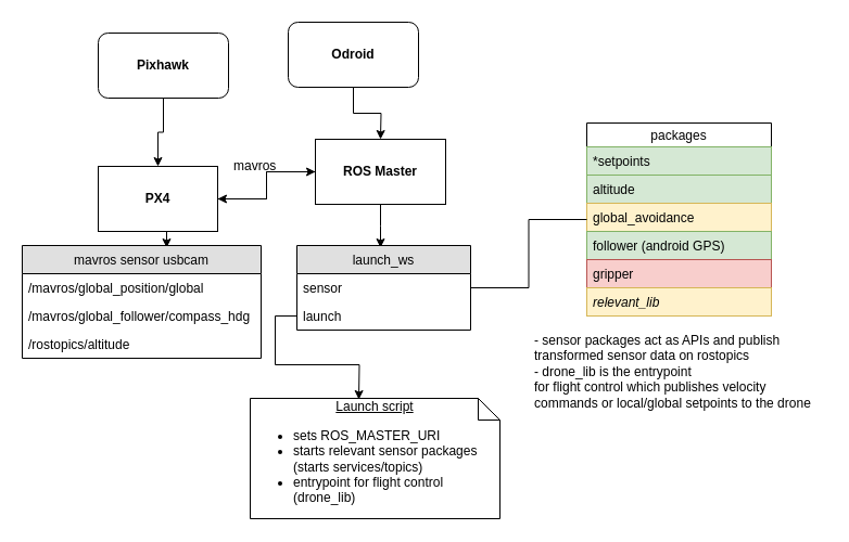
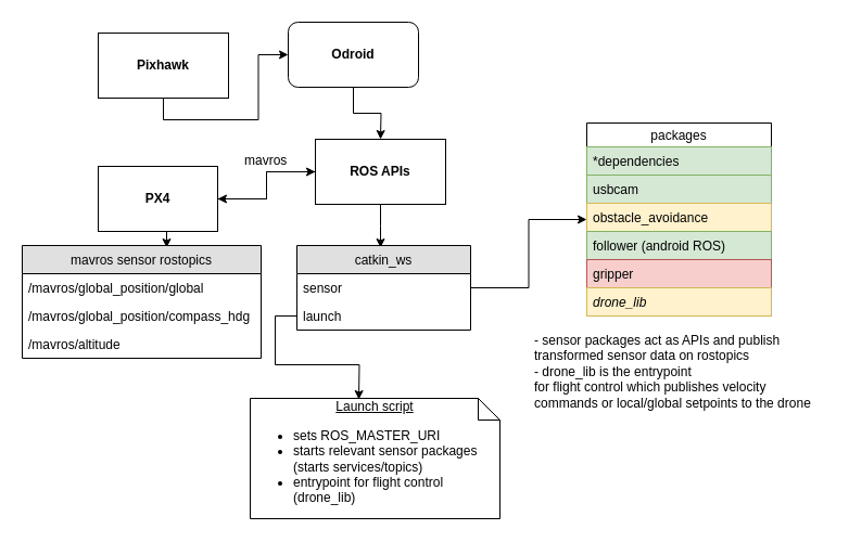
- <mxCell id="3" value="&lt;b&gt;Pixhawk&lt;/b&gt;" style="rounded=1;whiteSpace=wrap;html=1;" parent="1" vertex="1"><mxGeometry x="90" y="30" width="120" height="60" as="geometry" /></mxCell>
+ <mxCell id="3" value="&lt;b&gt;Pixhawk&lt;/b&gt;" style="whiteSpace=wrap;html=1;rounded=0;" parent="1" vertex="1"><mxGeometry x="90" y="30" width="120" height="60" as="geometry" /></mxCell>
- <mxCell id="2" style="edgeStyle=orthogonalEdgeStyle;rounded=0;orthogonalLoop=1;jettySize=auto;html=1;exitX=0.5;exitY=1;exitDx=0;exitDy=0;entryX=0.5;entryY=0;entryDx=0;entryDy=0;" parent="1" source="3" target="11" edge="1"><mxGeometry relative="1" as="geometry" /></mxCell>
+ <mxCell id="2" style="edgeStyle=orthogonalEdgeStyle;rounded=0;orthogonalLoop=1;jettySize=auto;html=1;exitX=0.5;exitY=1;exitDx=0;exitDy=0;" parent="1" source="3" target="5" edge="1"><mxGeometry relative="1" as="geometry" /></mxCell>
- <mxCell id="22" value="*setpoints" style="text;strokeColor=#82b366;fillColor=#d5e8d4;spacingLeft=4;spacingRight=4;overflow=hidden;rotatable=0;points=[[0,0.5],[1,0.5]];portConstraint=eastwest;fontSize=12;" parent="21" vertex="1"><mxGeometry y="22" width="170" height="26" as="geometry" /></mxCell>
+ <mxCell id="22" value="*dependencies" style="text;strokeColor=#82b366;fillColor=#d5e8d4;spacingLeft=4;spacingRight=4;overflow=hidden;rotatable=0;points=[[0,0.5],[1,0.5]];portConstraint=eastwest;fontSize=12;" parent="21" vertex="1"><mxGeometry y="22" width="170" height="26" as="geometry" /></mxCell>
- <mxCell id="12" value="mavros" style="text;html=1;resizable=0;points=[];autosize=1;align=left;verticalAlign=top;spacingTop=-4;" parent="1" vertex="1"><mxGeometry x="213" y="143" width="50" height="20" as="geometry" /></mxCell>
+ <mxCell id="12" value="mavros" style="text;html=1;resizable=0;points=[];autosize=1;align=left;verticalAlign=top;spacingTop=-4;" parent="1" vertex="1"><mxGeometry x="223" y="138" width="50" height="20" as="geometry" /></mxCell>
- <mxCell id="8" value="&lt;b&gt;ROS Master&lt;/b&gt;" style="rounded=0;whiteSpace=wrap;html=1;" parent="1" vertex="1"><mxGeometry x="290" y="128" width="120" height="60" as="geometry" /></mxCell>
+ <mxCell id="8" value="&lt;b&gt;ROS APIs&lt;/b&gt;" style="rounded=0;whiteSpace=wrap;html=1;" parent="1" vertex="1"><mxGeometry x="290" y="128" width="120" height="60" as="geometry" /></mxCell>
- <mxCell id="23" value="altitude" style="text;strokeColor=#82b366;fillColor=#d5e8d4;spacingLeft=4;spacingRight=4;overflow=hidden;rotatable=0;points=[[0,0.5],[1,0.5]];portConstraint=eastwest;fontSize=12;" parent="21" vertex="1"><mxGeometry y="48" width="170" height="26" as="geometry" /></mxCell>
+ <mxCell id="23" value="usbcam" style="text;strokeColor=#82b366;fillColor=#d5e8d4;spacingLeft=4;spacingRight=4;overflow=hidden;rotatable=0;points=[[0,0.5],[1,0.5]];portConstraint=eastwest;fontSize=12;" parent="21" vertex="1"><mxGeometry y="48" width="170" height="26" as="geometry" /></mxCell>
- <mxCell id="24" value="global_avoidance" style="text;strokeColor=#d6b656;fillColor=#fff2cc;spacingLeft=4;spacingRight=4;overflow=hidden;rotatable=0;points=[[0,0.5],[1,0.5]];portConstraint=eastwest;fontSize=12;" vertex="1" parent="21"><mxGeometry y="74" width="170" height="26" as="geometry" /></mxCell>
+ <mxCell id="24" value="obstacle_avoidance" style="text;strokeColor=#d6b656;fillColor=#fff2cc;spacingLeft=4;spacingRight=4;overflow=hidden;rotatable=0;points=[[0,0.5],[1,0.5]];portConstraint=eastwest;fontSize=12;" vertex="1" parent="21"><mxGeometry y="74" width="170" height="26" as="geometry" /></mxCell>
- <mxCell id="28" style="edgeStyle=orthogonalEdgeStyle;rounded=0;orthogonalLoop=1;jettySize=auto;html=1;exitX=1;exitY=0.5;exitDx=0;exitDy=0;fontSize=12;endArrow=none;" parent="1" source="18" target="21" edge="1"><mxGeometry relative="1" as="geometry"><mxPoint x="480" y="265" as="targetPoint" /><mxPoint x="433" y="265" as="sourcePoint" /></mxGeometry></mxCell>
+ <mxCell id="28" style="edgeStyle=orthogonalEdgeStyle;rounded=0;orthogonalLoop=1;jettySize=auto;html=1;exitX=1;exitY=0.5;exitDx=0;exitDy=0;fontSize=12;" parent="1" source="18" target="21" edge="1"><mxGeometry relative="1" as="geometry"><mxPoint x="480" y="265" as="targetPoint" /><mxPoint x="433" y="265" as="sourcePoint" /></mxGeometry></mxCell>
- <mxCell id="25" value="follower (android GPS)" style="text;strokeColor=#82b366;fillColor=#d5e8d4;spacingLeft=4;spacingRight=4;overflow=hidden;rotatable=0;points=[[0,0.5],[1,0.5]];portConstraint=eastwest;fontSize=12;" parent="21" vertex="1"><mxGeometry y="100" width="170" height="26" as="geometry" /></mxCell>
+ <mxCell id="25" value="follower (android ROS)" style="text;strokeColor=#82b366;fillColor=#d5e8d4;spacingLeft=4;spacingRight=4;overflow=hidden;rotatable=0;points=[[0,0.5],[1,0.5]];portConstraint=eastwest;fontSize=12;" parent="21" vertex="1"><mxGeometry y="100" width="170" height="26" as="geometry" /></mxCell>
- <mxCell id="13" value="mavros sensor usbcam" style="swimlane;fontStyle=0;childLayout=stackLayout;horizontal=1;startSize=26;fillColor=#e0e0e0;horizontalStack=0;resizeParent=1;resizeParentMax=0;resizeLast=0;collapsible=1;marginBottom=0;swimlaneFillColor=#ffffff;align=center;fontSize=12;" parent="1" vertex="1"><mxGeometry x="20" y="226" width="220" height="104" as="geometry" /></mxCell>
+ <mxCell id="13" value="mavros sensor rostopics" style="swimlane;fontStyle=0;childLayout=stackLayout;horizontal=1;startSize=26;fillColor=#e0e0e0;horizontalStack=0;resizeParent=1;resizeParentMax=0;resizeLast=0;collapsible=1;marginBottom=0;swimlaneFillColor=#ffffff;align=center;fontSize=12;" parent="1" vertex="1"><mxGeometry x="20" y="226" width="220" height="104" as="geometry" /></mxCell>
- <mxCell id="17" value="launch_ws" style="swimlane;fontStyle=0;childLayout=stackLayout;horizontal=1;startSize=26;fillColor=#e0e0e0;horizontalStack=0;resizeParent=1;resizeParentMax=0;resizeLast=0;collapsible=1;marginBottom=0;swimlaneFillColor=#ffffff;align=center;fontSize=12;" parent="1" vertex="1"><mxGeometry x="273" y="226" width="160" height="78" as="geometry" /></mxCell>
+ <mxCell id="17" value="catkin_ws" style="swimlane;fontStyle=0;childLayout=stackLayout;horizontal=1;startSize=26;fillColor=#e0e0e0;horizontalStack=0;resizeParent=1;resizeParentMax=0;resizeLast=0;collapsible=1;marginBottom=0;swimlaneFillColor=#ffffff;align=center;fontSize=12;" parent="1" vertex="1"><mxGeometry x="273" y="226" width="160" height="78" as="geometry" /></mxCell>
- <mxCell id="27" value="relevant_lib" style="text;strokeColor=#d6b656;fillColor=#fff2cc;spacingLeft=4;spacingRight=4;overflow=hidden;rotatable=0;points=[[0,0.5],[1,0.5]];portConstraint=eastwest;fontSize=12;fontStyle=2" parent="21" vertex="1"><mxGeometry y="152" width="170" height="26" as="geometry" /></mxCell>
+ <mxCell id="27" value="drone_lib" style="text;strokeColor=#d6b656;fillColor=#fff2cc;spacingLeft=4;spacingRight=4;overflow=hidden;rotatable=0;points=[[0,0.5],[1,0.5]];portConstraint=eastwest;fontSize=12;fontStyle=2" parent="21" vertex="1"><mxGeometry y="152" width="170" height="26" as="geometry" /></mxCell>
- <mxCell id="15" value="/mavros/global_follower/compass_hdg" style="text;strokeColor=none;fillColor=none;spacingLeft=4;spacingRight=4;overflow=hidden;rotatable=0;points=[[0,0.5],[1,0.5]];portConstraint=eastwest;fontSize=12;" parent="13" vertex="1"><mxGeometry y="52" width="220" height="26" as="geometry" /></mxCell>
+ <mxCell id="15" value="/mavros/global_position/compass_hdg" style="text;strokeColor=none;fillColor=none;spacingLeft=4;spacingRight=4;overflow=hidden;rotatable=0;points=[[0,0.5],[1,0.5]];portConstraint=eastwest;fontSize=12;" parent="13" vertex="1"><mxGeometry y="52" width="220" height="26" as="geometry" /></mxCell>
- <mxCell id="16" value="/rostopics/altitude" style="text;strokeColor=none;fillColor=none;spacingLeft=4;spacingRight=4;overflow=hidden;rotatable=0;points=[[0,0.5],[1,0.5]];portConstraint=eastwest;fontSize=12;" parent="13" vertex="1"><mxGeometry y="78" width="220" height="26" as="geometry" /></mxCell>
+ <mxCell id="16" value="/mavros/altitude" style="text;strokeColor=none;fillColor=none;spacingLeft=4;spacingRight=4;overflow=hidden;rotatable=0;points=[[0,0.5],[1,0.5]];portConstraint=eastwest;fontSize=12;" parent="13" vertex="1"><mxGeometry y="78" width="220" height="26" as="geometry" /></mxCell>
